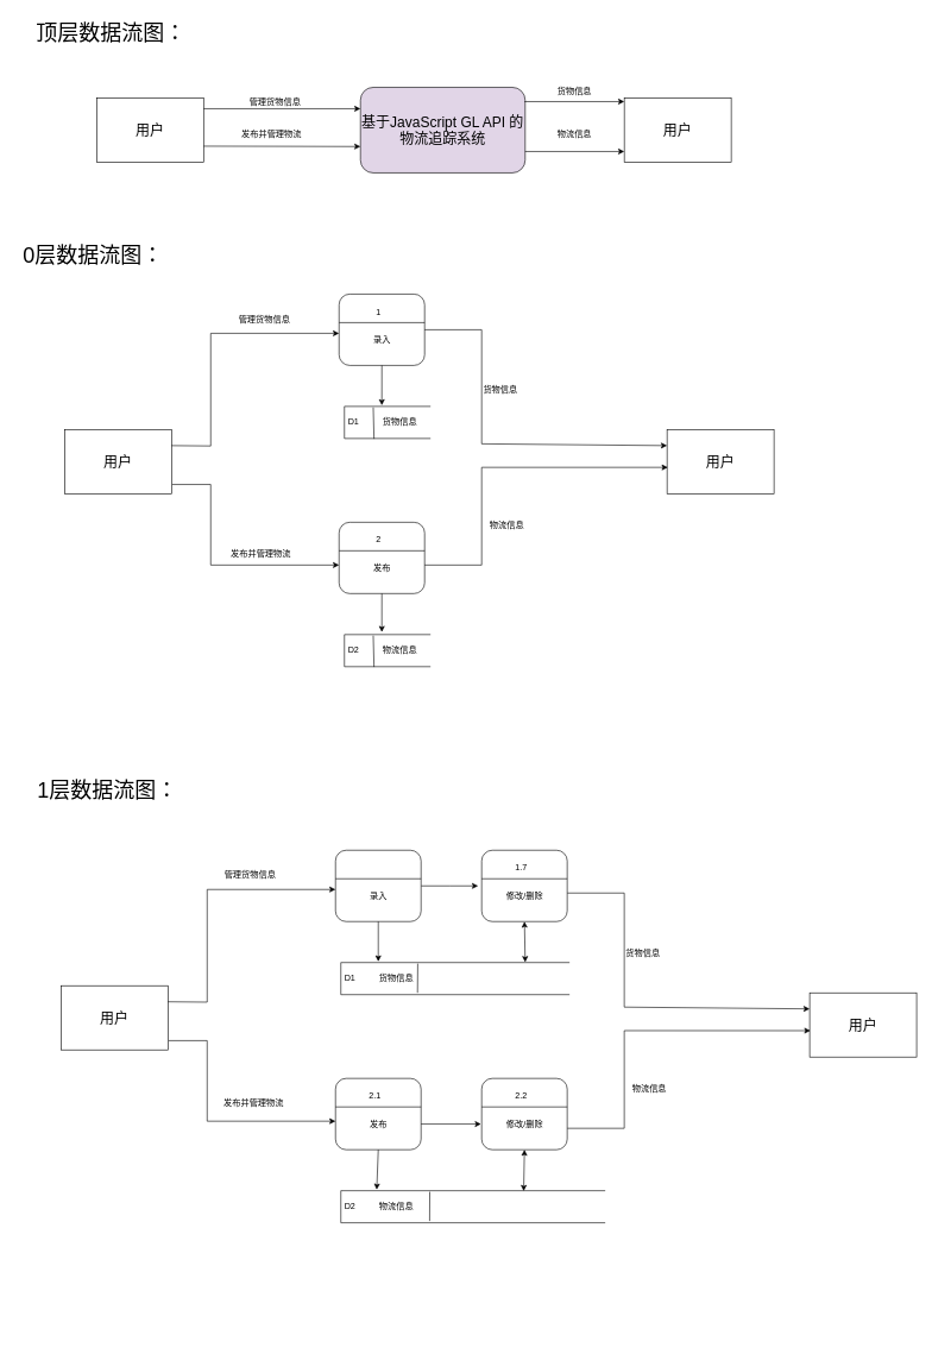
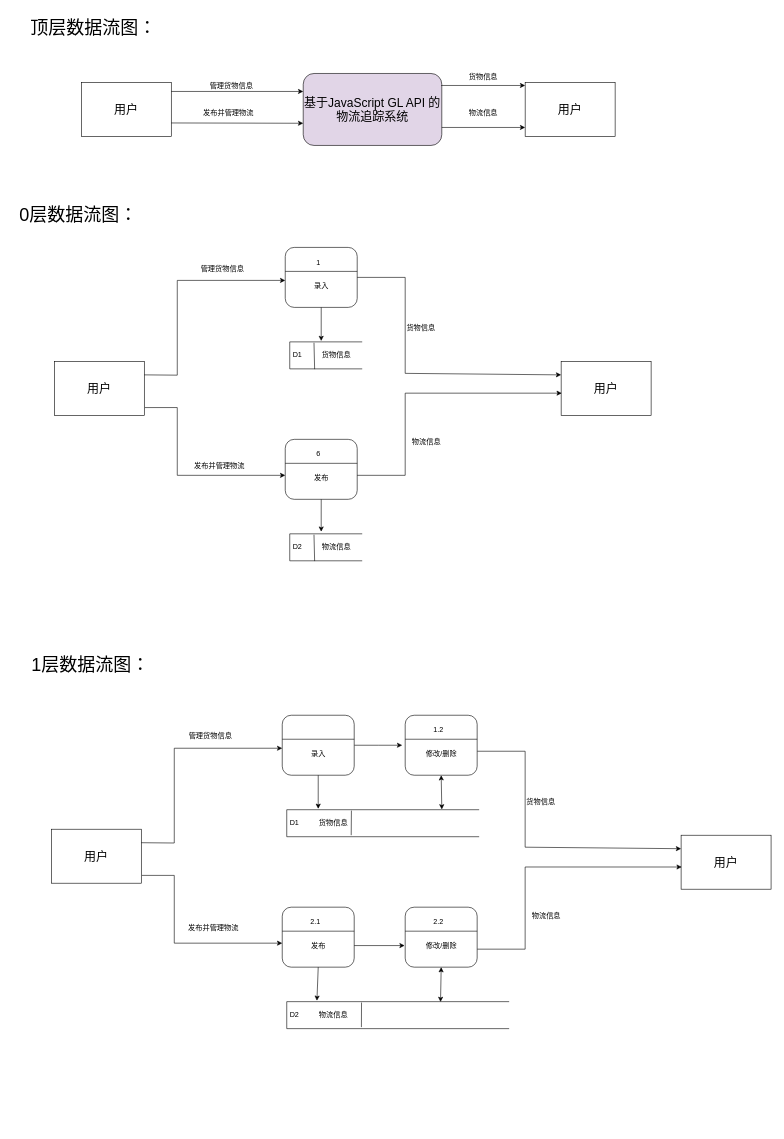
- <mxCell id="31" value="2" style="text;html=1;align=center;verticalAlign=middle;resizable=0;points=[];autosize=1;strokeColor=none;fillColor=none;" vertex="1" parent="1"><mxGeometry x="515" y="742" width="30" height="30" as="geometry" /></mxCell>
+ <mxCell id="31" value="6" style="text;html=1;align=center;verticalAlign=middle;resizable=0;points=[];autosize=1;strokeColor=none;fillColor=none;" vertex="1" parent="1"><mxGeometry x="515" y="742" width="30" height="30" as="geometry" /></mxCell>
- <mxCell id="70" value="1.7" style="text;html=1;align=center;verticalAlign=middle;resizable=0;points=[];autosize=1;strokeColor=none;fillColor=none;" vertex="1" parent="1"><mxGeometry x="710" y="1202" width="40" height="30" as="geometry" /></mxCell>
+ <mxCell id="70" value="1.2" style="text;html=1;align=center;verticalAlign=middle;resizable=0;points=[];autosize=1;strokeColor=none;fillColor=none;" vertex="1" parent="1"><mxGeometry x="710" y="1202" width="40" height="30" as="geometry" /></mxCell>
